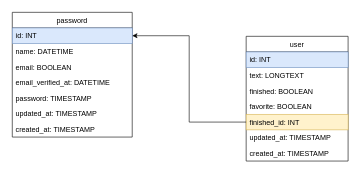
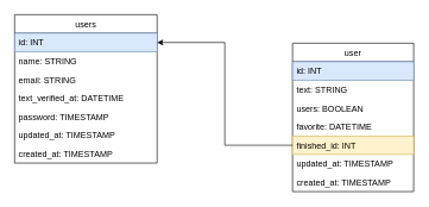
- <mxCell id="2" value="password" style="swimlane;fontStyle=0;childLayout=stackLayout;horizontal=1;startSize=26;fillColor=none;horizontalStack=0;resizeParent=1;resizeParentMax=0;resizeLast=0;collapsible=1;marginBottom=0;" vertex="1" parent="1"><mxGeometry x="20" y="20" width="200" height="208" as="geometry" /></mxCell>
+ <mxCell id="2" value="users" style="swimlane;fontStyle=0;childLayout=stackLayout;horizontal=1;startSize=26;fillColor=none;horizontalStack=0;resizeParent=1;resizeParentMax=0;resizeLast=0;collapsible=1;marginBottom=0;" vertex="1" parent="1"><mxGeometry x="20" y="20" width="200" height="208" as="geometry" /></mxCell>
- <mxCell id="4" value="name: DATETIME" style="text;strokeColor=none;fillColor=none;align=left;verticalAlign=top;spacingLeft=4;spacingRight=4;overflow=hidden;rotatable=0;points=[[0,0.5],[1,0.5]];portConstraint=eastwest;" vertex="1" parent="2"><mxGeometry y="52" width="200" height="26" as="geometry" /></mxCell>
+ <mxCell id="4" value="name: STRING" style="text;strokeColor=none;fillColor=none;align=left;verticalAlign=top;spacingLeft=4;spacingRight=4;overflow=hidden;rotatable=0;points=[[0,0.5],[1,0.5]];portConstraint=eastwest;" vertex="1" parent="2"><mxGeometry y="52" width="200" height="26" as="geometry" /></mxCell>
- <mxCell id="5" value="email: BOOLEAN" style="text;strokeColor=none;fillColor=none;align=left;verticalAlign=top;spacingLeft=4;spacingRight=4;overflow=hidden;rotatable=0;points=[[0,0.5],[1,0.5]];portConstraint=eastwest;" vertex="1" parent="2"><mxGeometry y="78" width="200" height="26" as="geometry" /></mxCell>
+ <mxCell id="5" value="email: STRING" style="text;strokeColor=none;fillColor=none;align=left;verticalAlign=top;spacingLeft=4;spacingRight=4;overflow=hidden;rotatable=0;points=[[0,0.5],[1,0.5]];portConstraint=eastwest;" vertex="1" parent="2"><mxGeometry y="78" width="200" height="26" as="geometry" /></mxCell>
- <mxCell id="12" value="text: LONGTEXT" style="text;strokeColor=none;fillColor=none;align=left;verticalAlign=top;spacingLeft=4;spacingRight=4;overflow=hidden;rotatable=0;points=[[0,0.5],[1,0.5]];portConstraint=eastwest;" vertex="1" parent="10"><mxGeometry y="52" width="170" height="26" as="geometry" /></mxCell>
+ <mxCell id="12" value="text: STRING" style="text;strokeColor=none;fillColor=none;align=left;verticalAlign=top;spacingLeft=4;spacingRight=4;overflow=hidden;rotatable=0;points=[[0,0.5],[1,0.5]];portConstraint=eastwest;" vertex="1" parent="10"><mxGeometry y="52" width="170" height="26" as="geometry" /></mxCell>
- <mxCell id="6" value="email_verified_at: DATETIME" style="text;strokeColor=none;fillColor=none;align=left;verticalAlign=top;spacingLeft=4;spacingRight=4;overflow=hidden;rotatable=0;points=[[0,0.5],[1,0.5]];portConstraint=eastwest;" vertex="1" parent="2"><mxGeometry y="104" width="200" height="26" as="geometry" /></mxCell>
+ <mxCell id="6" value="text_verified_at: DATETIME" style="text;strokeColor=none;fillColor=none;align=left;verticalAlign=top;spacingLeft=4;spacingRight=4;overflow=hidden;rotatable=0;points=[[0,0.5],[1,0.5]];portConstraint=eastwest;" vertex="1" parent="2"><mxGeometry y="104" width="200" height="26" as="geometry" /></mxCell>
- <mxCell id="13" value="finished: BOOLEAN" style="text;strokeColor=none;fillColor=none;align=left;verticalAlign=top;spacingLeft=4;spacingRight=4;overflow=hidden;rotatable=0;points=[[0,0.5],[1,0.5]];portConstraint=eastwest;" vertex="1" parent="10"><mxGeometry y="78" width="170" height="26" as="geometry" /></mxCell>
+ <mxCell id="13" value="users: BOOLEAN" style="text;strokeColor=none;fillColor=none;align=left;verticalAlign=top;spacingLeft=4;spacingRight=4;overflow=hidden;rotatable=0;points=[[0,0.5],[1,0.5]];portConstraint=eastwest;" vertex="1" parent="10"><mxGeometry y="78" width="170" height="26" as="geometry" /></mxCell>
- <mxCell id="14" value="favorite: BOOLEAN" style="text;strokeColor=none;fillColor=none;align=left;verticalAlign=top;spacingLeft=4;spacingRight=4;overflow=hidden;rotatable=0;points=[[0,0.5],[1,0.5]];portConstraint=eastwest;" vertex="1" parent="10"><mxGeometry y="104" width="170" height="26" as="geometry" /></mxCell>
+ <mxCell id="14" value="favorite: DATETIME" style="text;strokeColor=none;fillColor=none;align=left;verticalAlign=top;spacingLeft=4;spacingRight=4;overflow=hidden;rotatable=0;points=[[0,0.5],[1,0.5]];portConstraint=eastwest;" vertex="1" parent="10"><mxGeometry y="104" width="170" height="26" as="geometry" /></mxCell>
